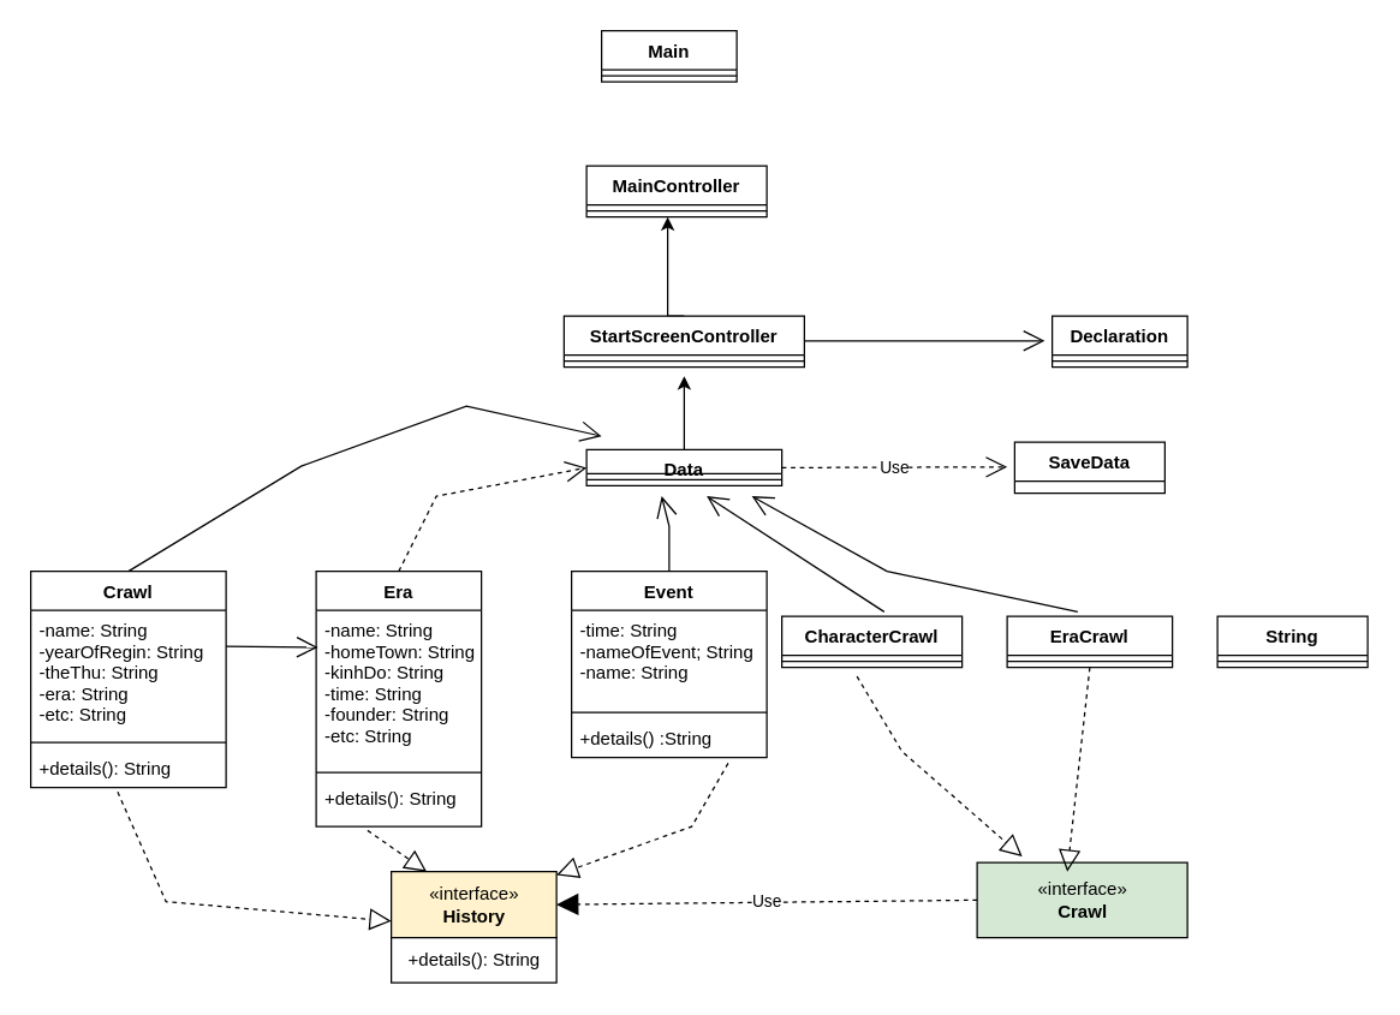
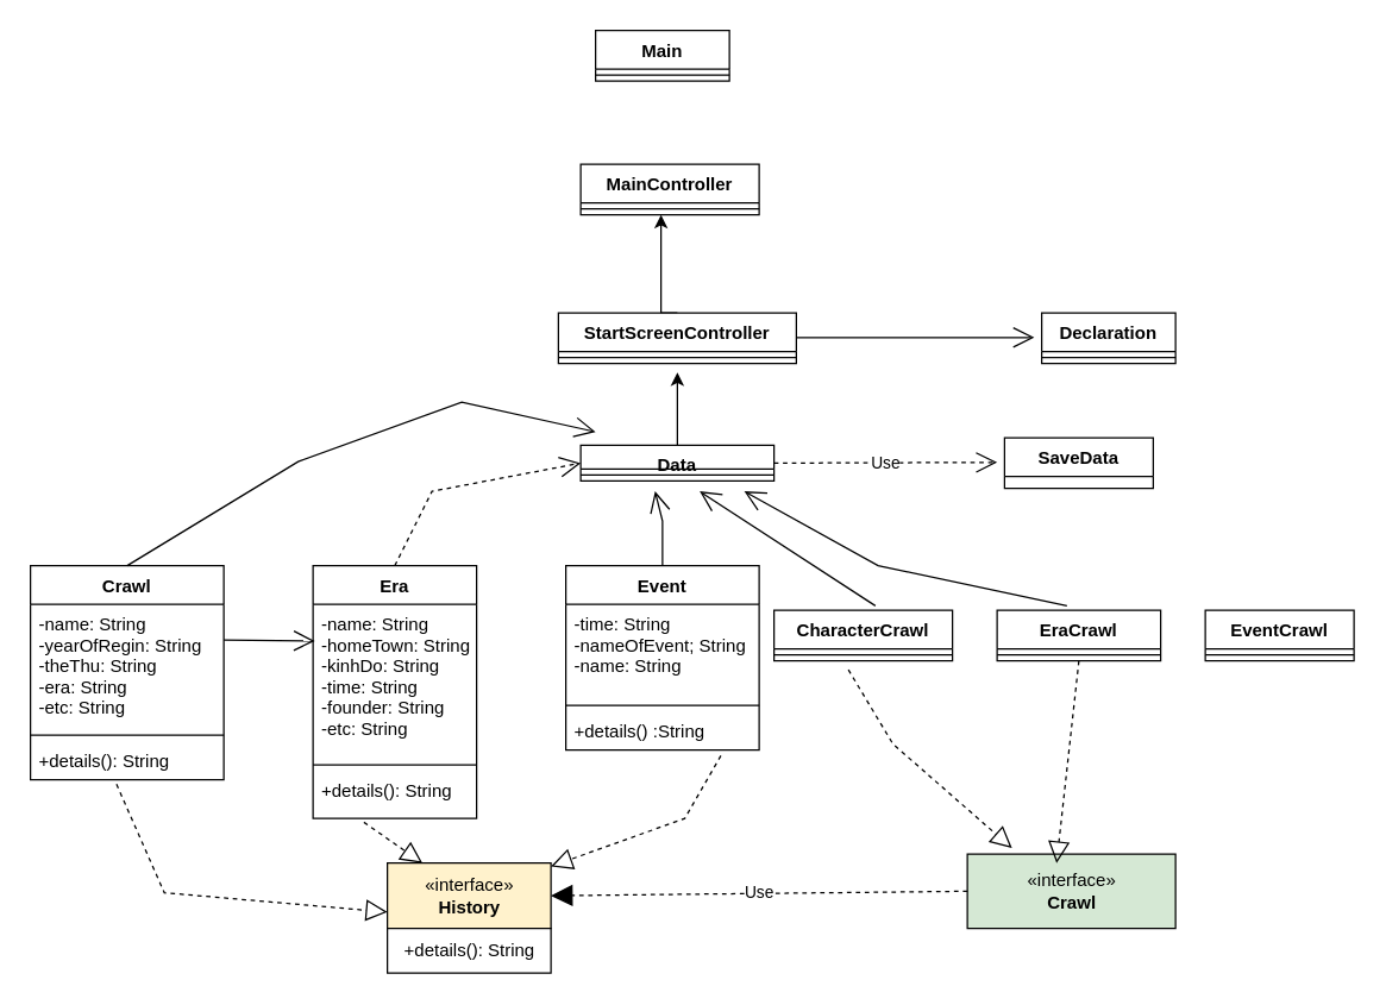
- <mxCell id="23" value="String" style="swimlane;fontStyle=1;align=center;verticalAlign=top;childLayout=stackLayout;horizontal=1;startSize=26;horizontalStack=0;resizeParent=1;resizeParentMax=0;resizeLast=0;collapsible=1;marginBottom=0;" vertex="1" parent="1"><mxGeometry x="810" y="410" width="100" height="34" as="geometry" /></mxCell>
+ <mxCell id="23" value="EventCrawl" style="swimlane;fontStyle=1;align=center;verticalAlign=top;childLayout=stackLayout;horizontal=1;startSize=26;horizontalStack=0;resizeParent=1;resizeParentMax=0;resizeLast=0;collapsible=1;marginBottom=0;" vertex="1" parent="1"><mxGeometry x="810" y="410" width="100" height="34" as="geometry" /></mxCell>
